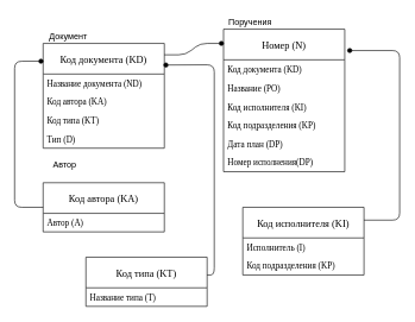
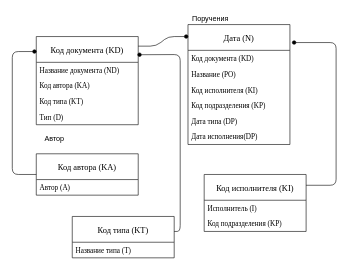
- <mxCell id="16" value="Документ" style="text;html=1;align=center;verticalAlign=middle;resizable=0;points=[];;autosize=1;" vertex="1" parent="1"><mxGeometry x="60" y="40" width="70" height="20" as="geometry" /></mxCell>
- <mxCell id="3" value="Номер (N)" style="swimlane;fontStyle=0;childLayout=stackLayout;horizontal=1;startSize=43;fillColor=none;horizontalStack=0;resizeParent=1;resizeParentMax=0;resizeLast=0;collapsible=1;marginBottom=0;swimlaneFillColor=#ffffff;align=center;fontSize=14;fontFamily=Times New Roman;" vertex="1" parent="1"><mxGeometry x="313" y="40" width="170" height="200" as="geometry" /></mxCell>
+ <mxCell id="3" value="Дата (N)" style="swimlane;fontStyle=0;childLayout=stackLayout;horizontal=1;startSize=43;fillColor=none;horizontalStack=0;resizeParent=1;resizeParentMax=0;resizeLast=0;collapsible=1;marginBottom=0;swimlaneFillColor=#ffffff;align=center;fontSize=14;fontFamily=Times New Roman;" vertex="1" parent="1"><mxGeometry x="313" y="40" width="170" height="200" as="geometry" /></mxCell>
- <mxCell id="8" value="Дата план (DP)" style="text;strokeColor=none;fillColor=none;spacingLeft=4;spacingRight=4;overflow=hidden;rotatable=0;points=[[0,0.5],[1,0.5]];portConstraint=eastwest;fontSize=12;fontFamily=Times New Roman;" vertex="1" parent="3"><mxGeometry y="148" width="170" height="26" as="geometry" /></mxCell>
+ <mxCell id="8" value="Дата типа (DP)" style="text;strokeColor=none;fillColor=none;spacingLeft=4;spacingRight=4;overflow=hidden;rotatable=0;points=[[0,0.5],[1,0.5]];portConstraint=eastwest;fontSize=12;fontFamily=Times New Roman;" vertex="1" parent="3"><mxGeometry y="148" width="170" height="26" as="geometry" /></mxCell>
- <mxCell id="9" value="Номер исполнения(DP)" style="text;strokeColor=none;fillColor=none;spacingLeft=4;spacingRight=4;overflow=hidden;rotatable=0;points=[[0,0.5],[1,0.5]];portConstraint=eastwest;fontSize=12;fontFamily=Times New Roman;" vertex="1" parent="3"><mxGeometry y="174" width="170" height="26" as="geometry" /></mxCell>
+ <mxCell id="9" value="Дата исполнения(DP)" style="text;strokeColor=none;fillColor=none;spacingLeft=4;spacingRight=4;overflow=hidden;rotatable=0;points=[[0,0.5],[1,0.5]];portConstraint=eastwest;fontSize=12;fontFamily=Times New Roman;" vertex="1" parent="3"><mxGeometry y="174" width="170" height="26" as="geometry" /></mxCell>
